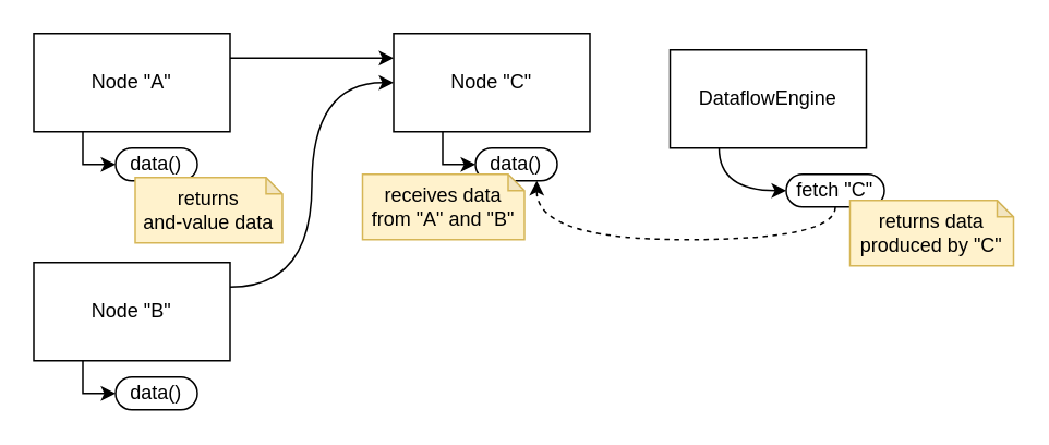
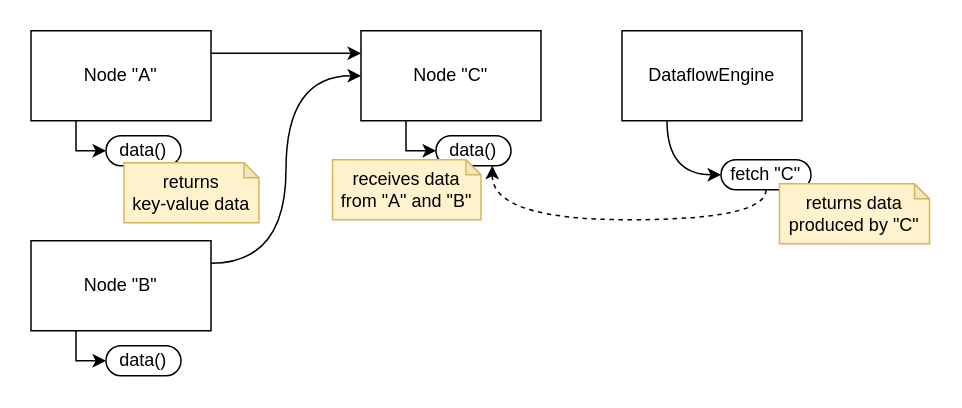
- <mxCell id="16" value="DataflowEngine" style="rounded=0;whiteSpace=wrap;html=1;" vertex="1" parent="1"><mxGeometry x="409" y="30" width="120" height="60" as="geometry" /></mxCell>
+ <mxCell id="16" value="DataflowEngine" style="rounded=0;whiteSpace=wrap;html=1;" vertex="1" parent="1"><mxGeometry x="414" y="20" width="120" height="60" as="geometry" /></mxCell>
- <mxCell id="13" value="returns&lt;br&gt;and-value data" style="shape=note;whiteSpace=wrap;html=1;backgroundOutline=1;darkOpacity=0.05;size=10;fillColor=#fff2cc;strokeColor=#d6b656;" vertex="1" parent="1"><mxGeometry x="82" y="108" width="90" height="40" as="geometry" /></mxCell>
+ <mxCell id="13" value="returns&lt;br&gt;key-value data" style="shape=note;whiteSpace=wrap;html=1;backgroundOutline=1;darkOpacity=0.05;size=10;fillColor=#fff2cc;strokeColor=#d6b656;" vertex="1" parent="1"><mxGeometry x="82" y="108" width="90" height="40" as="geometry" /></mxCell>
